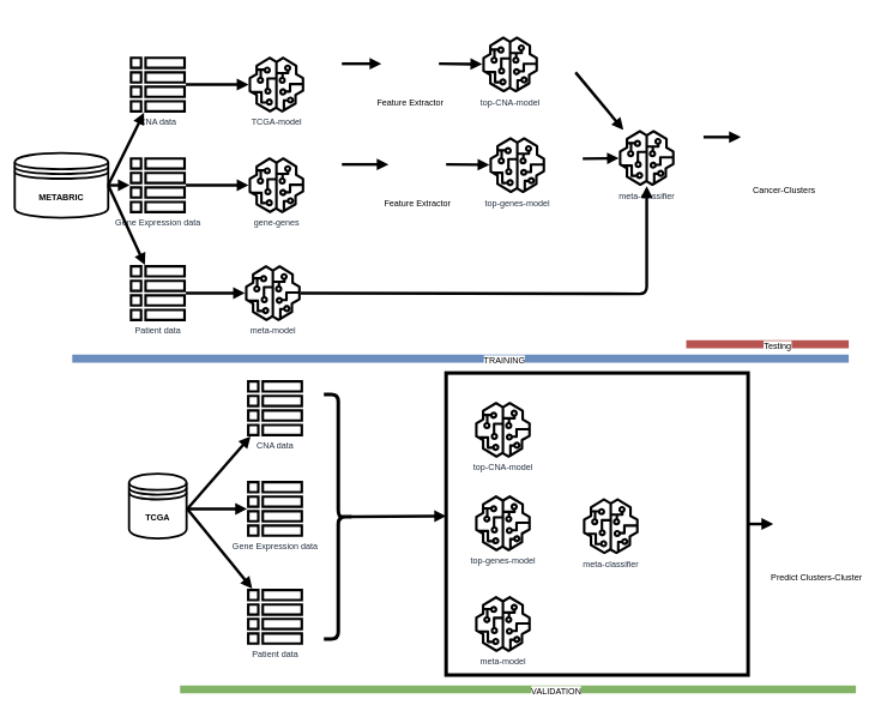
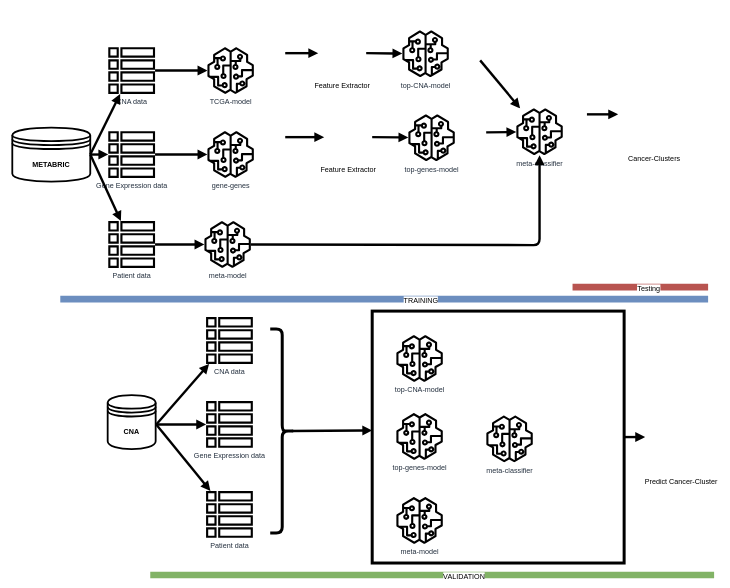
- <mxCell id="5" value="&lt;b&gt;TCGA&lt;/b&gt;" style="shape=datastore;whiteSpace=wrap;html=1;strokeWidth=3;" parent="1" vertex="1"><mxGeometry x="179" y="658" width="80" height="90" as="geometry" /></mxCell>
+ <mxCell id="5" value="&lt;b&gt;CNA&lt;/b&gt;" style="shape=datastore;whiteSpace=wrap;html=1;strokeWidth=3;" parent="1" vertex="1"><mxGeometry x="179" y="658" width="80" height="90" as="geometry" /></mxCell>
- <mxCell id="50" value="Predict Clusters-Cluster" style="shape=image;html=1;verticalAlign=top;verticalLabelPosition=bottom;labelBackgroundColor=#ffffff;imageAspect=0;aspect=fixed;image=https://cdn1.iconfinder.com/data/icons/software-engineering-and-video-gaming/512/493_Architecture_cluster_grid_model_preparation_Data_Science_Fabrication_Lab-128.png;strokeWidth=3;fillColor=#000000;" parent="1" vertex="1"><mxGeometry x="1075" y="668" width="120" height="120" as="geometry" /></mxCell>
+ <mxCell id="50" value="Predict Cancer-Cluster" style="shape=image;html=1;verticalAlign=top;verticalLabelPosition=bottom;labelBackgroundColor=#ffffff;imageAspect=0;aspect=fixed;image=https://cdn1.iconfinder.com/data/icons/software-engineering-and-video-gaming/512/493_Architecture_cluster_grid_model_preparation_Data_Science_Fabrication_Lab-128.png;strokeWidth=3;fillColor=#000000;" parent="1" vertex="1"><mxGeometry x="1075" y="668" width="120" height="120" as="geometry" /></mxCell>
